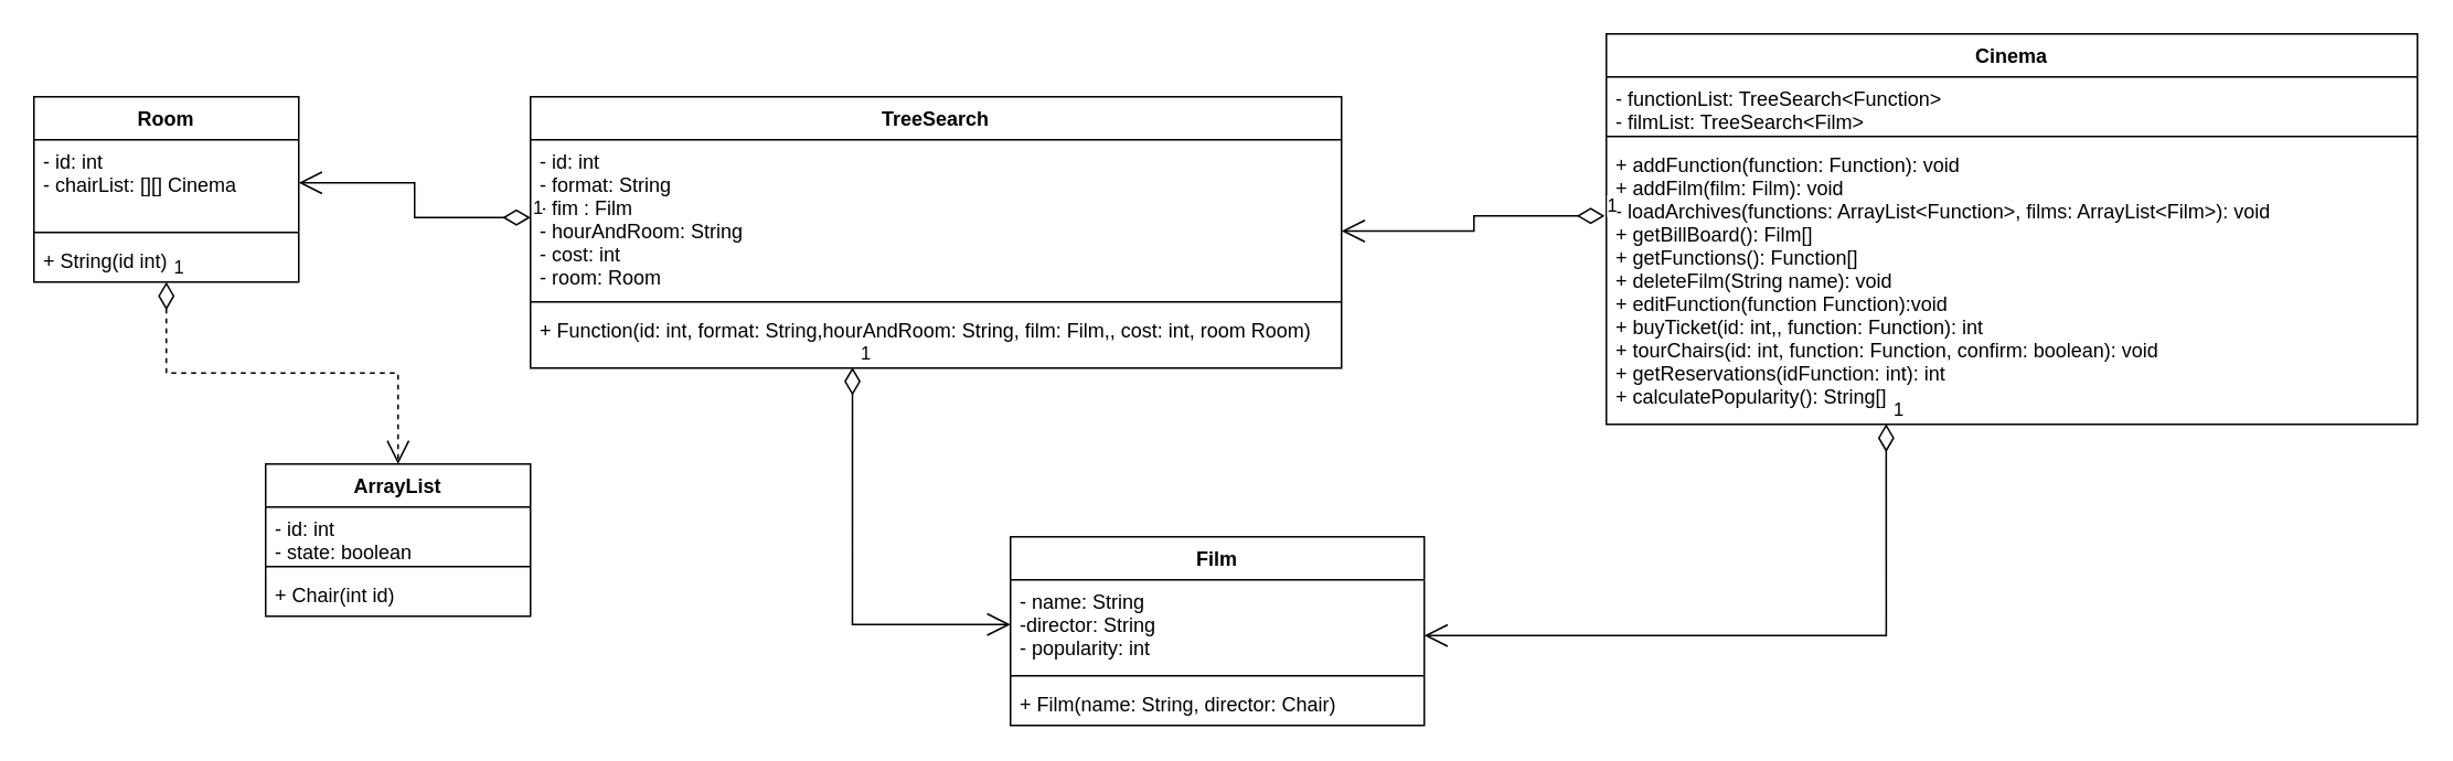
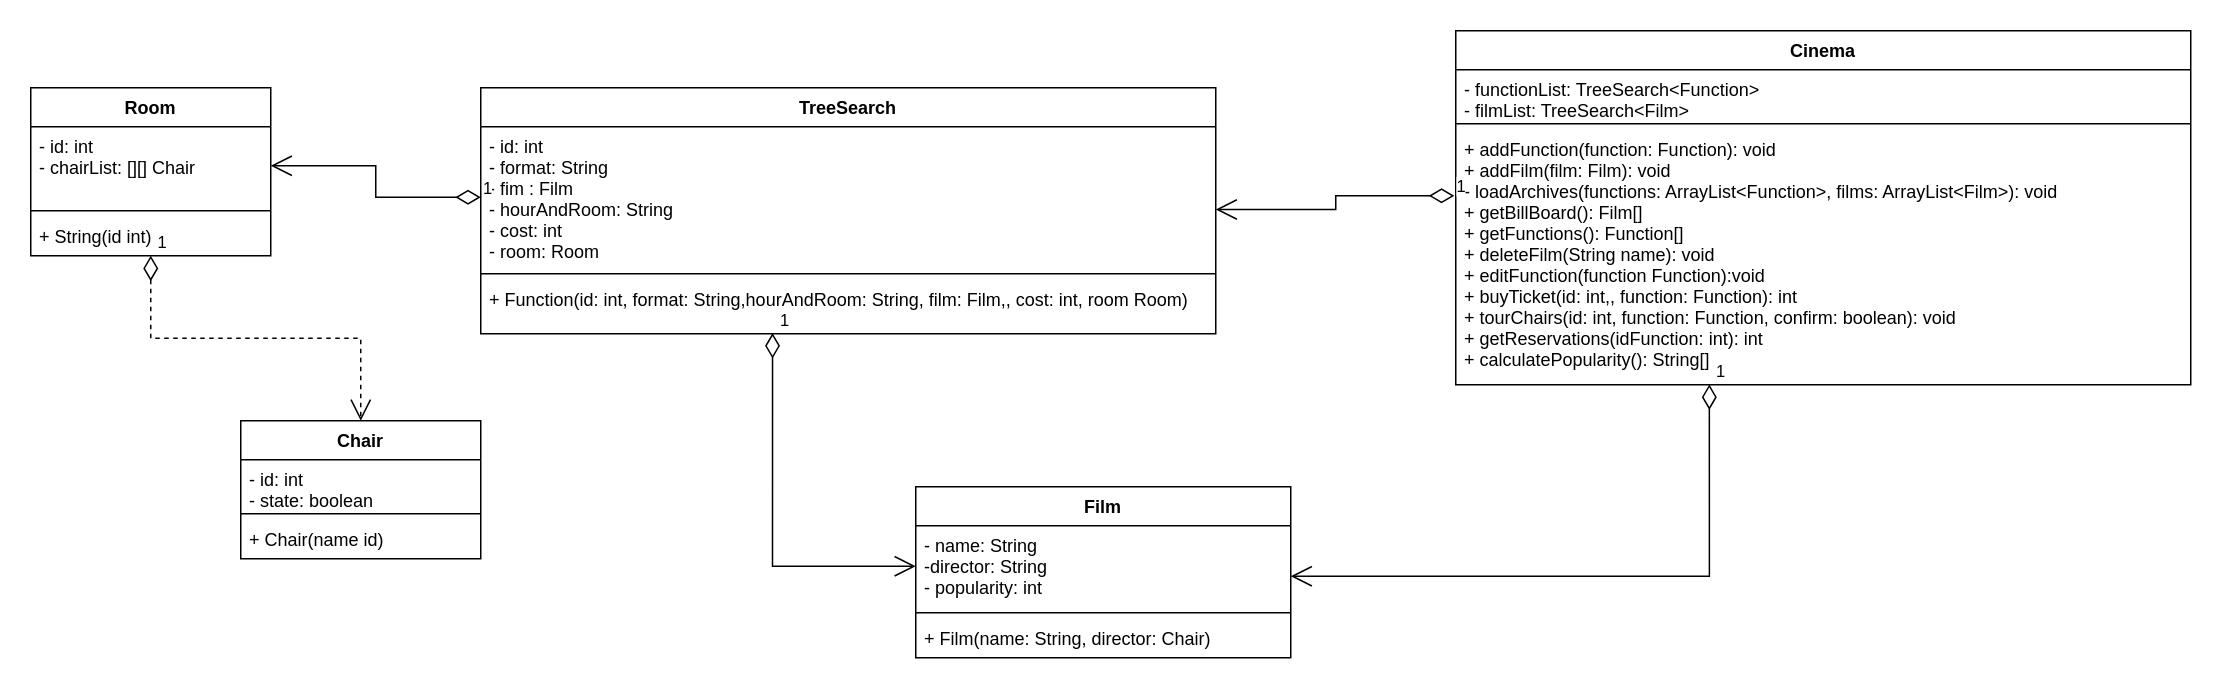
- <mxCell id="23" value="- id: int&#10;- chairList: [][] Cinema&#10; " style="text;strokeColor=none;fillColor=none;align=left;verticalAlign=top;spacingLeft=4;spacingRight=4;overflow=hidden;rotatable=0;points=[[0,0.5],[1,0.5]];portConstraint=eastwest;" vertex="1" parent="22"><mxGeometry y="26" width="160" height="52" as="geometry" /></mxCell>
+ <mxCell id="23" value="- id: int&#10;- chairList: [][] Chair&#10; " style="text;strokeColor=none;fillColor=none;align=left;verticalAlign=top;spacingLeft=4;spacingRight=4;overflow=hidden;rotatable=0;points=[[0,0.5],[1,0.5]];portConstraint=eastwest;" vertex="1" parent="22"><mxGeometry y="26" width="160" height="52" as="geometry" /></mxCell>
- <mxCell id="17" value="ArrayList" style="swimlane;fontStyle=1;align=center;verticalAlign=top;childLayout=stackLayout;horizontal=1;startSize=26;horizontalStack=0;resizeParent=1;resizeParentMax=0;resizeLast=0;collapsible=1;marginBottom=0;" parent="1" vertex="1"><mxGeometry x="160" y="280" width="160" height="92" as="geometry" /></mxCell>
+ <mxCell id="17" value="Chair" style="swimlane;fontStyle=1;align=center;verticalAlign=top;childLayout=stackLayout;horizontal=1;startSize=26;horizontalStack=0;resizeParent=1;resizeParentMax=0;resizeLast=0;collapsible=1;marginBottom=0;" parent="1" vertex="1"><mxGeometry x="160" y="280" width="160" height="92" as="geometry" /></mxCell>
- <mxCell id="20" value="+ Chair(int id)" style="text;strokeColor=none;fillColor=none;align=left;verticalAlign=top;spacingLeft=4;spacingRight=4;overflow=hidden;rotatable=0;points=[[0,0.5],[1,0.5]];portConstraint=eastwest;" parent="17" vertex="1"><mxGeometry y="66" width="160" height="26" as="geometry" /></mxCell>
+ <mxCell id="20" value="+ Chair(name id)" style="text;strokeColor=none;fillColor=none;align=left;verticalAlign=top;spacingLeft=4;spacingRight=4;overflow=hidden;rotatable=0;points=[[0,0.5],[1,0.5]];portConstraint=eastwest;" parent="17" vertex="1"><mxGeometry y="66" width="160" height="26" as="geometry" /></mxCell>
